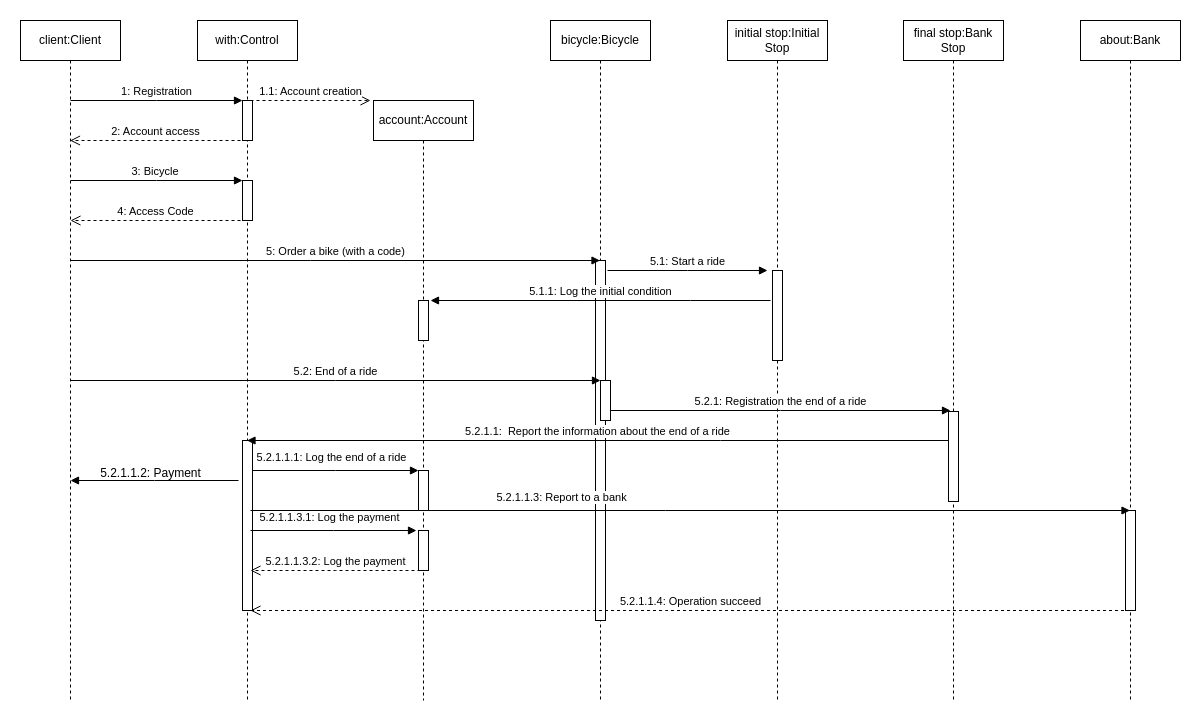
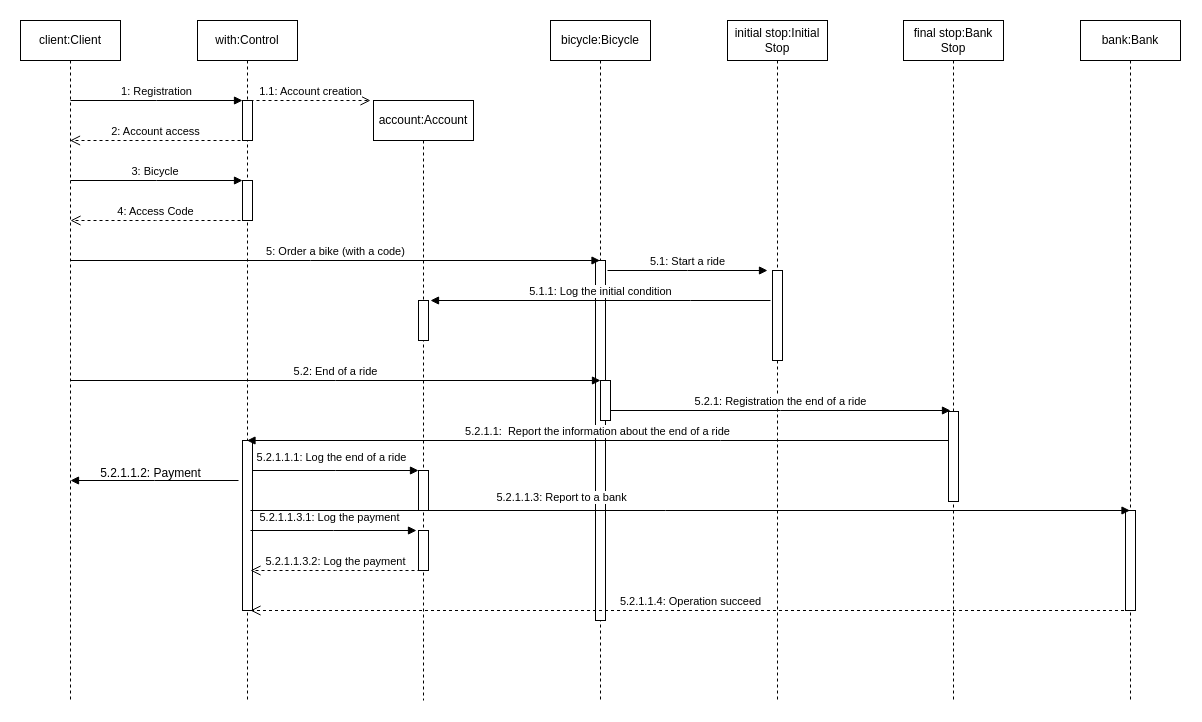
- <mxCell id="18" value="about:Bank" style="shape=umlLifeline;perimeter=lifelinePerimeter;whiteSpace=wrap;html=1;container=0;dropTarget=0;collapsible=0;recursiveResize=0;outlineConnect=0;portConstraint=eastwest;newEdgeStyle={&quot;edgeStyle&quot;:&quot;elbowEdgeStyle&quot;,&quot;elbow&quot;:&quot;vertical&quot;,&quot;curved&quot;:0,&quot;rounded&quot;:0};" vertex="1" parent="1"><mxGeometry x="1080" y="20" width="100" height="680" as="geometry" /></mxCell>
+ <mxCell id="18" value="bank:Bank" style="shape=umlLifeline;perimeter=lifelinePerimeter;whiteSpace=wrap;html=1;container=0;dropTarget=0;collapsible=0;recursiveResize=0;outlineConnect=0;portConstraint=eastwest;newEdgeStyle={&quot;edgeStyle&quot;:&quot;elbowEdgeStyle&quot;,&quot;elbow&quot;:&quot;vertical&quot;,&quot;curved&quot;:0,&quot;rounded&quot;:0};" vertex="1" parent="1"><mxGeometry x="1080" y="20" width="100" height="680" as="geometry" /></mxCell>
